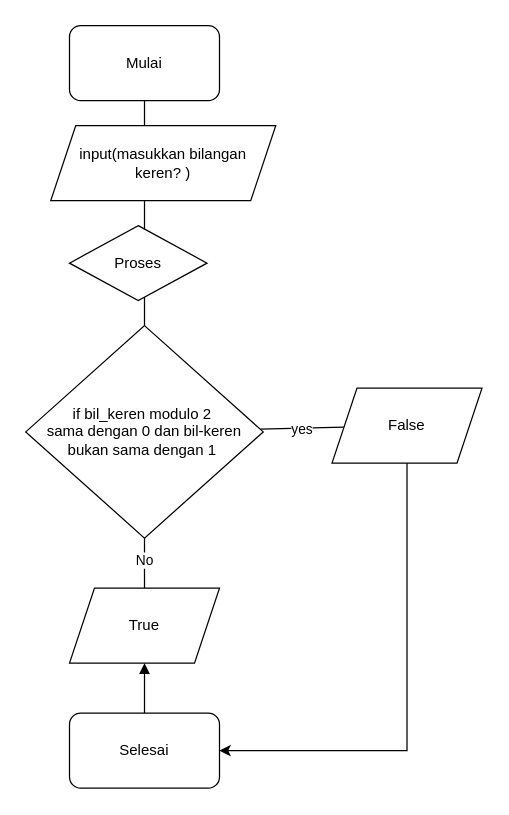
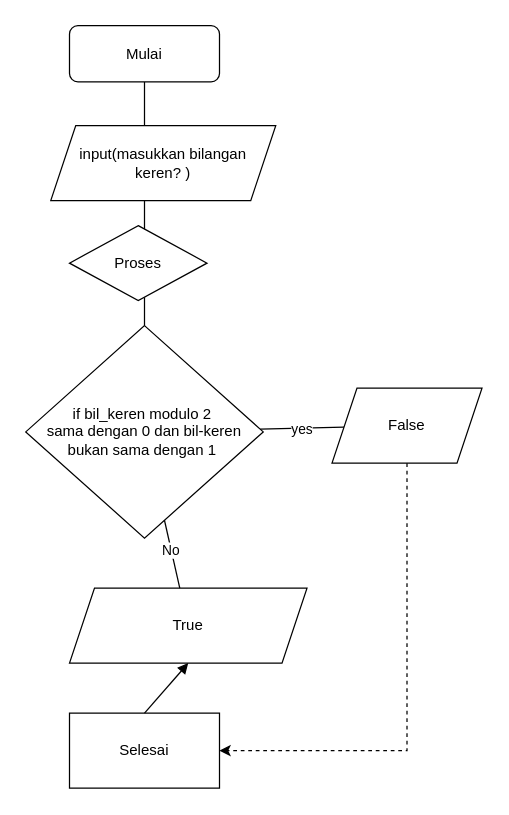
- <mxCell id="4" value="Mulai" style="rounded=1;whiteSpace=wrap;html=1;" parent="1" vertex="1"><mxGeometry x="55" y="20" width="120" height="60" as="geometry" /></mxCell>
+ <mxCell id="4" value="Mulai" style="rounded=1;whiteSpace=wrap;html=1;" parent="1" vertex="1"><mxGeometry x="55" y="20" width="120" height="45" as="geometry" /></mxCell>
- <mxCell id="7" value="True" style="shape=parallelogram;perimeter=parallelogramPerimeter;whiteSpace=wrap;html=1;fixedSize=1;" parent="1" vertex="1"><mxGeometry x="55" y="470" width="120" height="60" as="geometry" /></mxCell>
+ <mxCell id="7" value="True" style="shape=parallelogram;perimeter=parallelogramPerimeter;whiteSpace=wrap;html=1;fixedSize=1;" parent="1" vertex="1"><mxGeometry x="55" y="470" width="190" height="60" as="geometry" /></mxCell>
- <mxCell id="14" value="" style="endArrow=classic;html=1;rounded=0;exitX=0.5;exitY=1;exitDx=0;exitDy=0;entryX=1;entryY=0.5;entryDx=0;entryDy=0;" parent="1" source="8" target="13" edge="1"><mxGeometry width="50" height="50" relative="1" as="geometry"><mxPoint x="165" y="460" as="sourcePoint" /><mxPoint x="215" y="410" as="targetPoint" /><Array as="points"><mxPoint x="325" y="600" /><mxPoint x="245" y="600" /></Array></mxGeometry></mxCell>
+ <mxCell id="14" value="" style="endArrow=classic;html=1;rounded=0;exitX=0.5;exitY=1;exitDx=0;exitDy=0;entryX=1;entryY=0.5;entryDx=0;entryDy=0;dashed=1;" parent="1" source="8" target="13" edge="1"><mxGeometry width="50" height="50" relative="1" as="geometry"><mxPoint x="165" y="460" as="sourcePoint" /><mxPoint x="215" y="410" as="targetPoint" /><Array as="points"><mxPoint x="325" y="600" /><mxPoint x="245" y="600" /></Array></mxGeometry></mxCell>
- <mxCell id="13" value="Selesai" style="rounded=1;whiteSpace=wrap;html=1;" parent="1" vertex="1"><mxGeometry x="55" y="570" width="120" height="60" as="geometry" /></mxCell>
+ <mxCell id="13" value="Selesai" style="whiteSpace=wrap;html=1;rounded=0;" parent="1" vertex="1"><mxGeometry x="55" y="570" width="120" height="60" as="geometry" /></mxCell>
